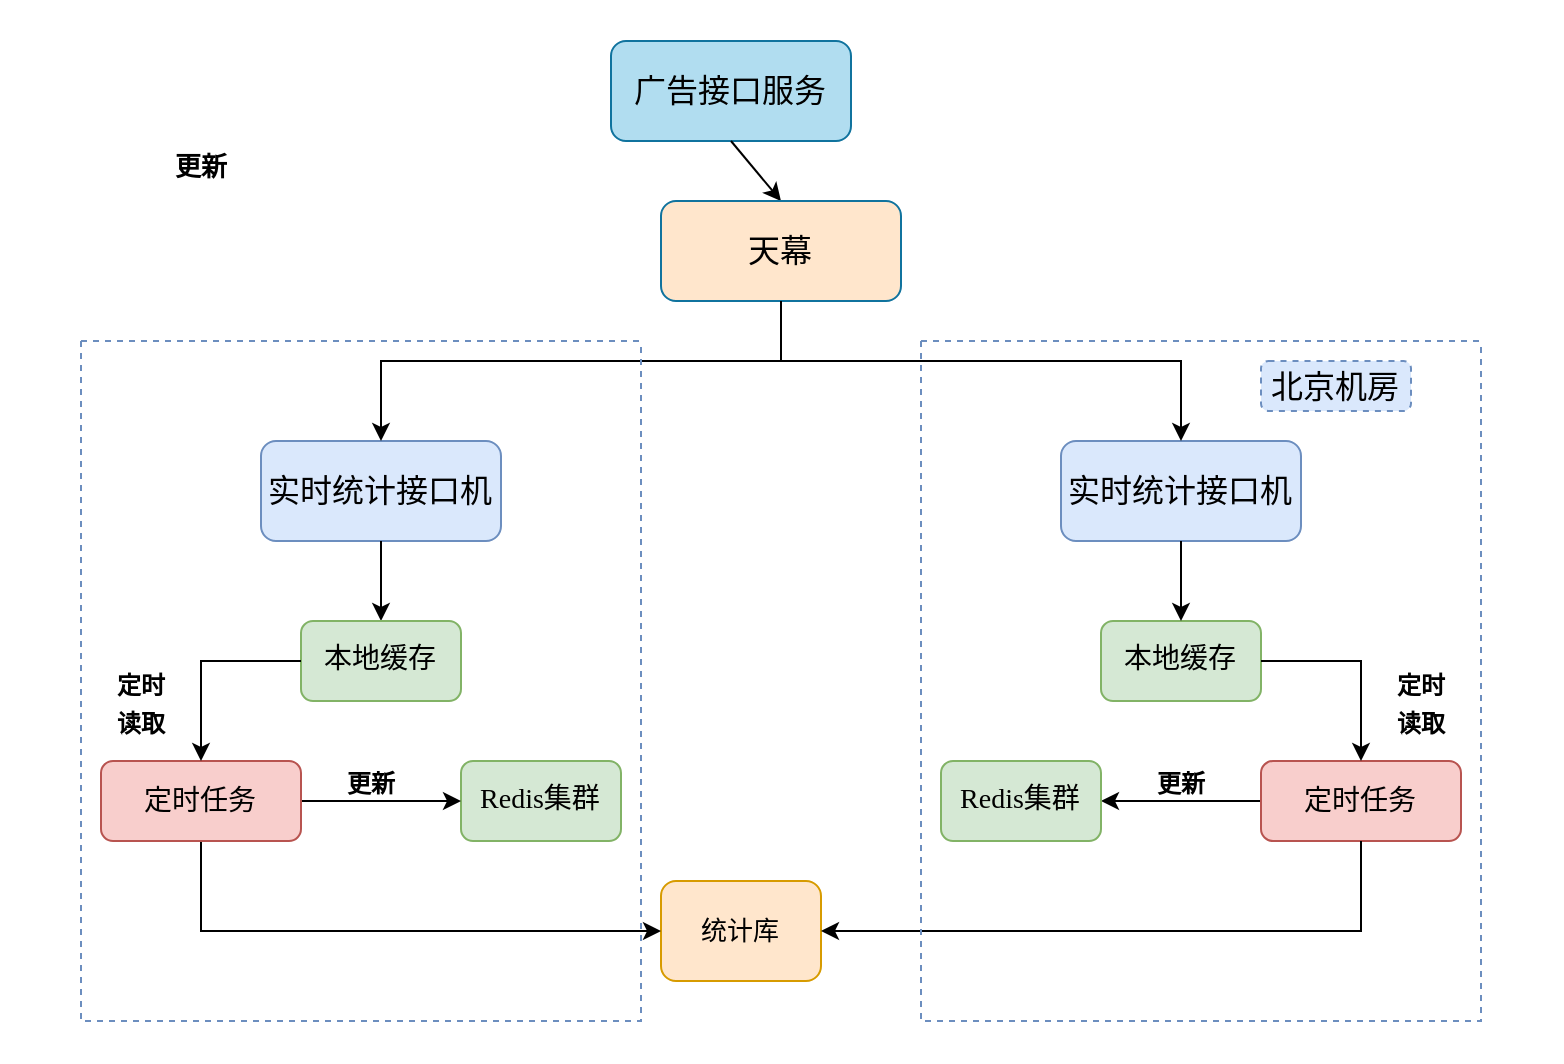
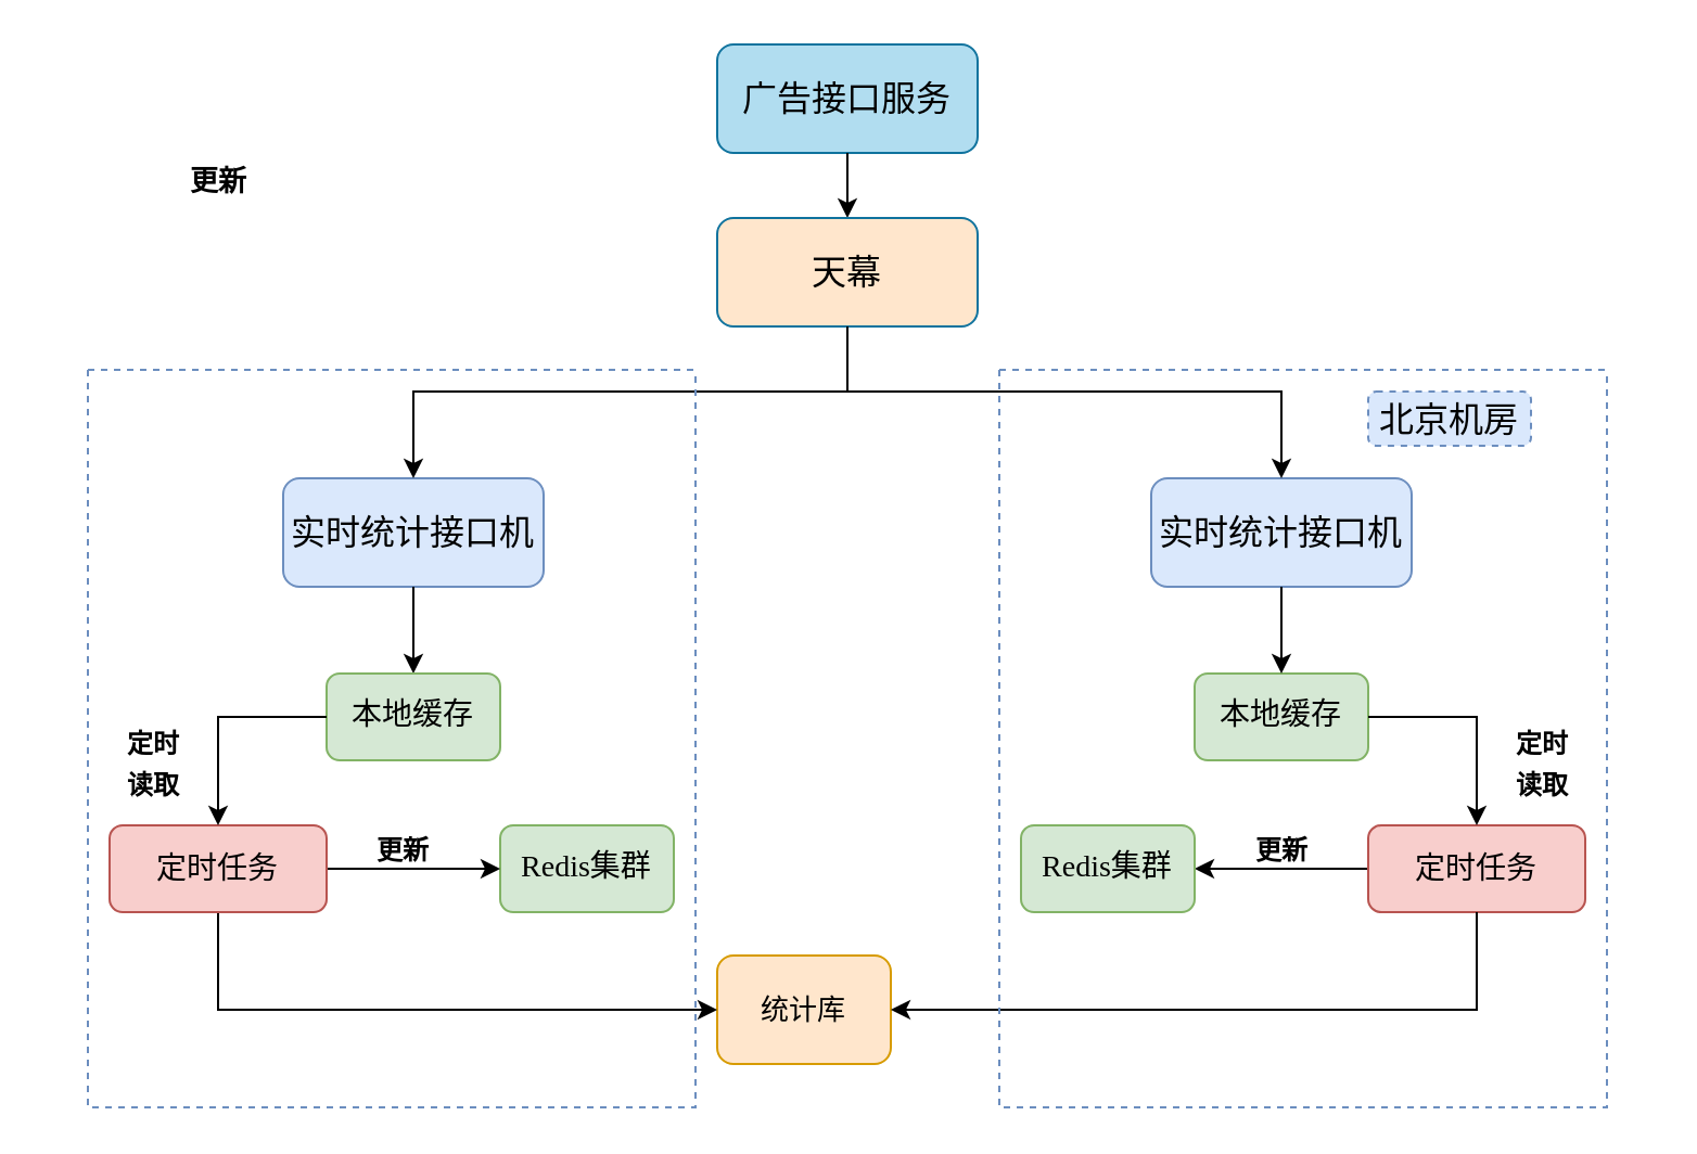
- <mxCell id="2" value="&lt;span style=&quot;font-size: 16px;&quot;&gt;广告接口服务&lt;/span&gt;" style="rounded=1;whiteSpace=wrap;html=1;fillColor=#b1ddf0;strokeColor=#10739e;fontFamily=Verdana;" vertex="1" parent="1"><mxGeometry x="305" y="20" width="120" height="50" as="geometry" /></mxCell>
+ <mxCell id="2" value="&lt;span style=&quot;font-size: 16px;&quot;&gt;广告接口服务&lt;/span&gt;" style="rounded=1;whiteSpace=wrap;html=1;fillColor=#b1ddf0;strokeColor=#10739e;fontFamily=Verdana;" vertex="1" parent="1"><mxGeometry x="330" y="20" width="120" height="50" as="geometry" /></mxCell>
